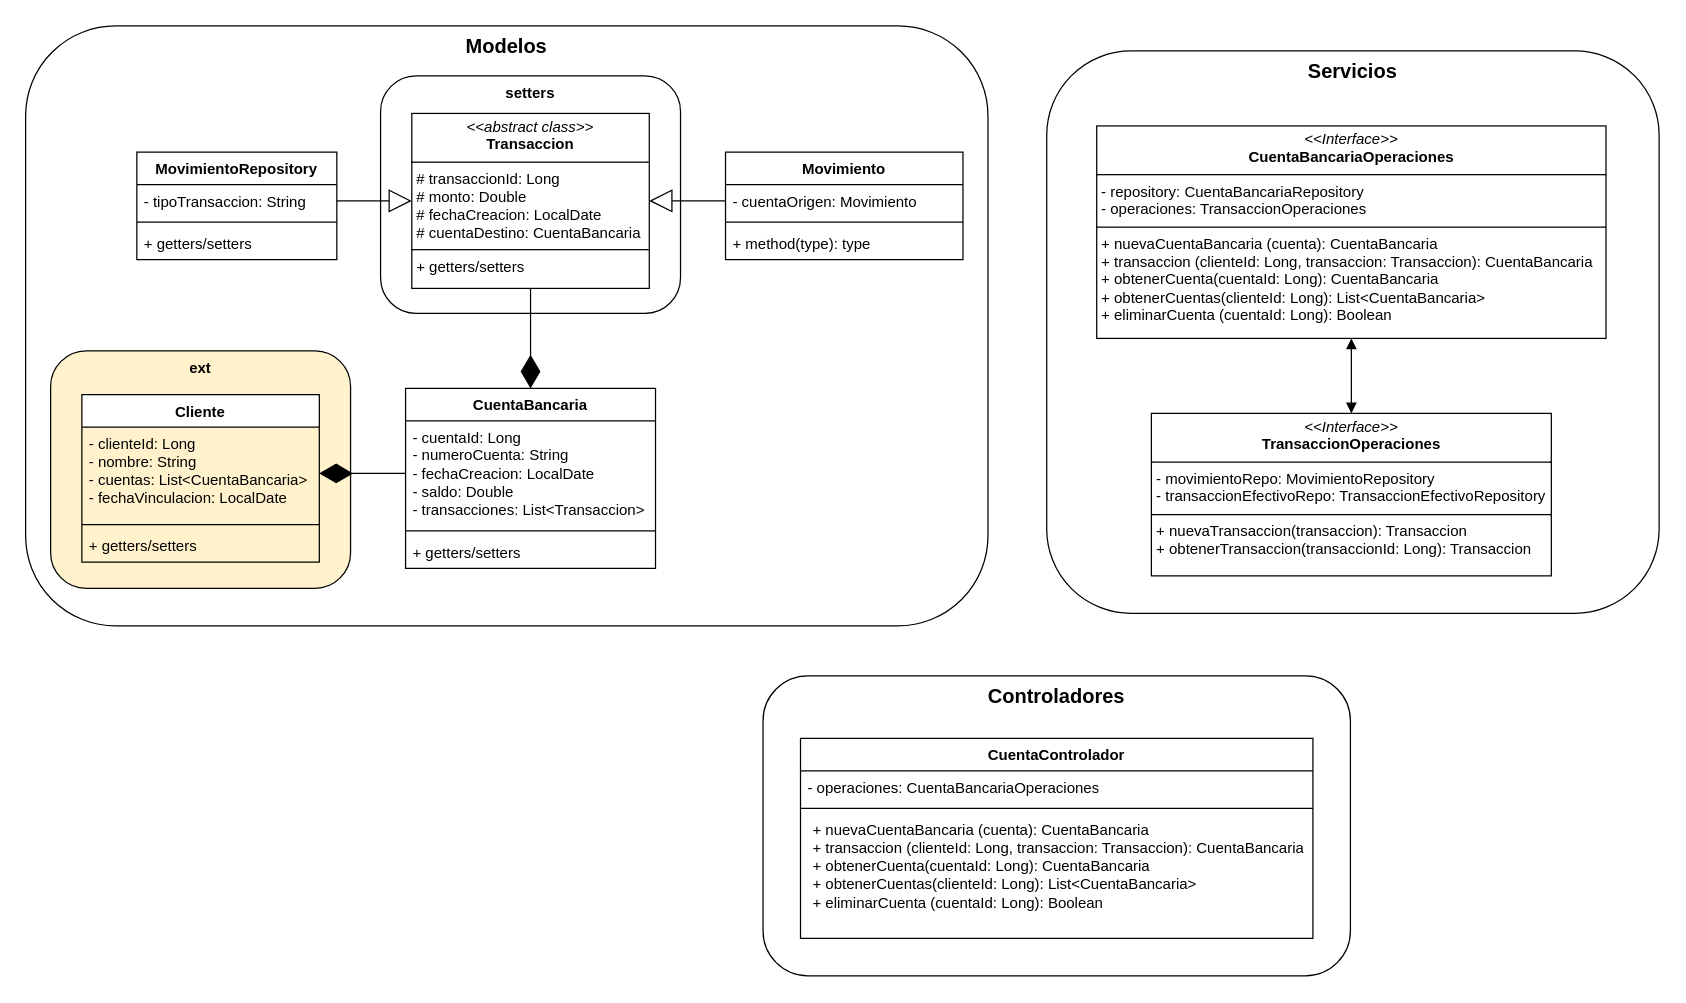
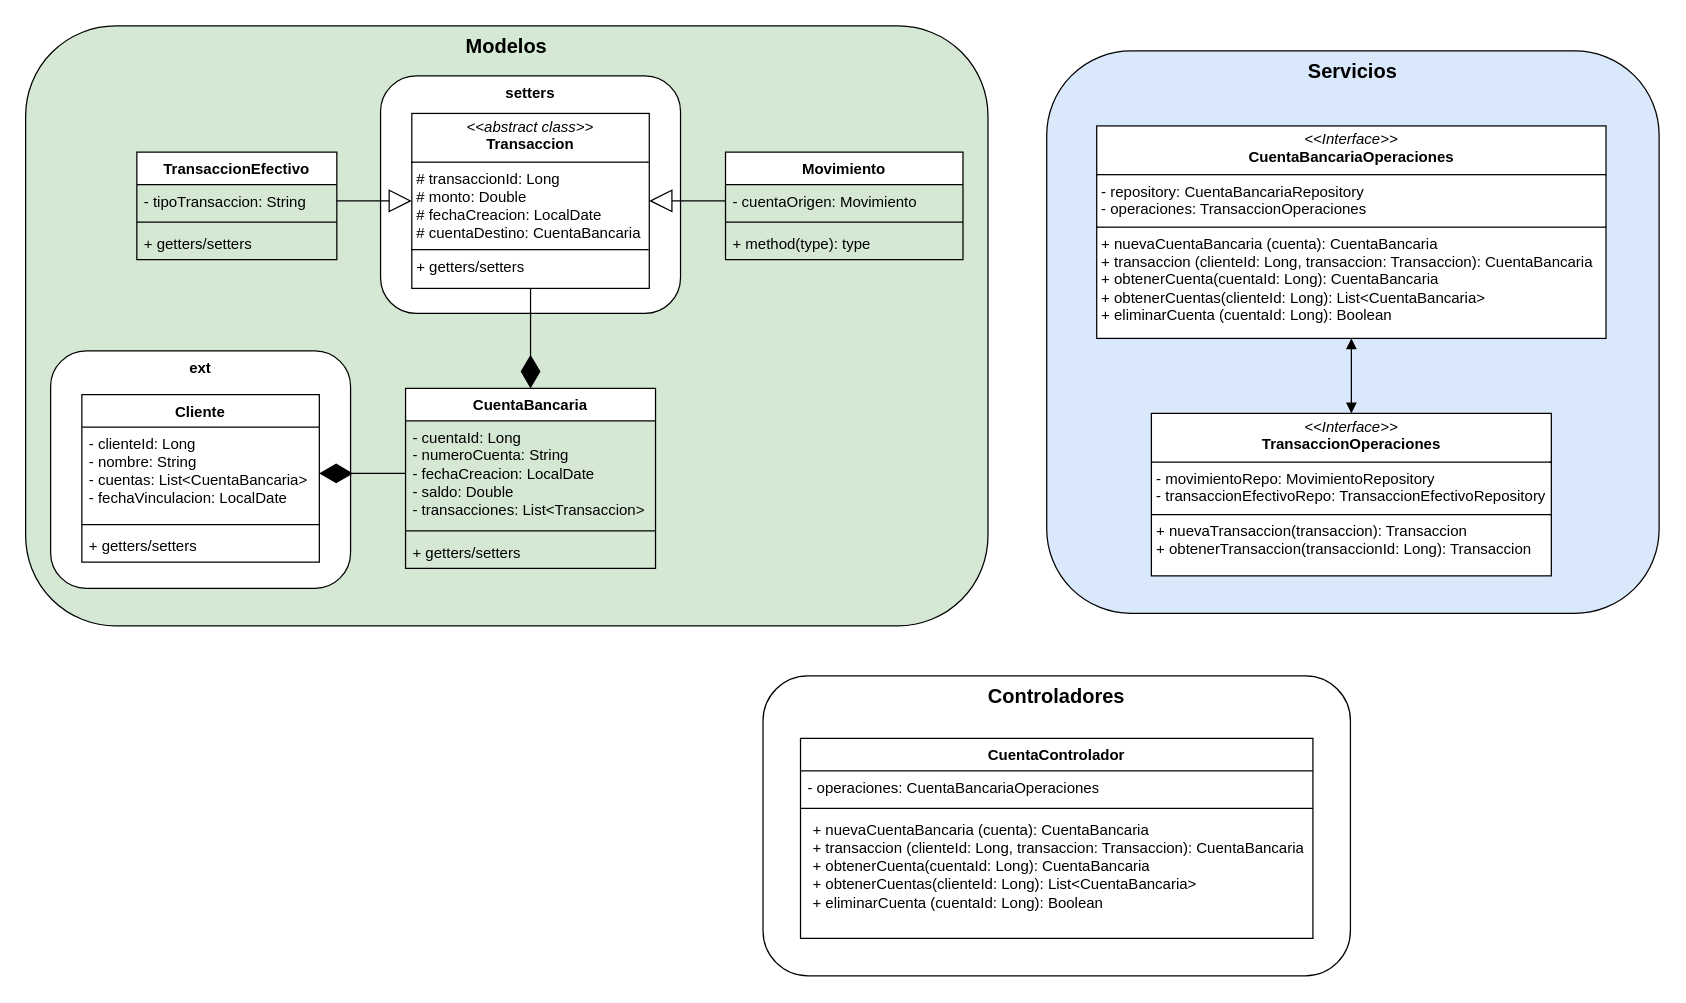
- <mxCell id="29" value="Servicios" style="rounded=1;whiteSpace=wrap;html=1;fontStyle=1;verticalAlign=top;fontSize=16;" parent="28" vertex="1"><mxGeometry width="490" height="450" as="geometry" /></mxCell>
+ <mxCell id="29" value="Servicios" style="rounded=1;whiteSpace=wrap;html=1;fontStyle=1;verticalAlign=top;fontSize=16;fillColor=#dae8fc;" parent="28" vertex="1"><mxGeometry width="490" height="450" as="geometry" /></mxCell>
- <mxCell id="16" value="MovimientoRepository" style="swimlane;fontStyle=1;align=center;verticalAlign=top;childLayout=stackLayout;horizontal=1;startSize=26;horizontalStack=0;resizeParent=1;resizeParentMax=0;resizeLast=0;collapsible=1;marginBottom=0;whiteSpace=wrap;html=1;" parent="1" vertex="1"><mxGeometry x="109" y="121" width="160" height="86" as="geometry" /></mxCell>
+ <mxCell id="16" value="TransaccionEfectivo" style="swimlane;fontStyle=1;align=center;verticalAlign=top;childLayout=stackLayout;horizontal=1;startSize=26;horizontalStack=0;resizeParent=1;resizeParentMax=0;resizeLast=0;collapsible=1;marginBottom=0;whiteSpace=wrap;html=1;" parent="1" vertex="1"><mxGeometry x="109" y="121" width="160" height="86" as="geometry" /></mxCell>
- <mxCell id="2" value="Modelos" style="rounded=1;whiteSpace=wrap;html=1;fontStyle=1;verticalAlign=top;fontSize=16;" parent="1" vertex="1"><mxGeometry x="20" y="20" width="770" height="480" as="geometry" /></mxCell>
+ <mxCell id="2" value="Modelos" style="rounded=1;whiteSpace=wrap;html=1;fontStyle=1;verticalAlign=top;fontSize=16;fillColor=#d5e8d4;" parent="1" vertex="1"><mxGeometry x="20" y="20" width="770" height="480" as="geometry" /></mxCell>
- <mxCell id="8" value="ext" style="rounded=1;whiteSpace=wrap;html=1;fontStyle=1;verticalAlign=top;fillColor=#fff2cc;" parent="7" vertex="1"><mxGeometry y="10" width="240" height="190" as="geometry" /></mxCell>
+ <mxCell id="8" value="ext" style="rounded=1;whiteSpace=wrap;html=1;fontStyle=1;verticalAlign=top;" parent="7" vertex="1"><mxGeometry y="10" width="240" height="190" as="geometry" /></mxCell>
